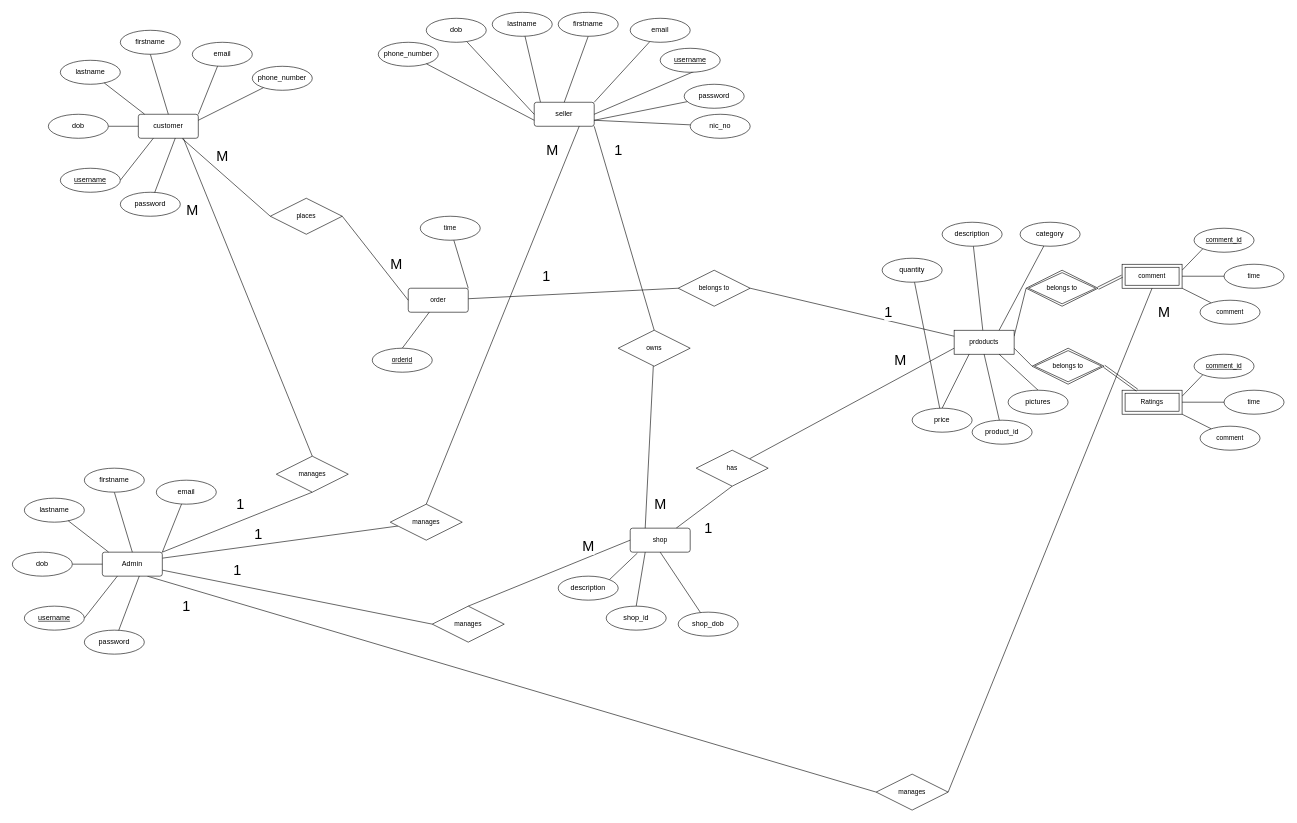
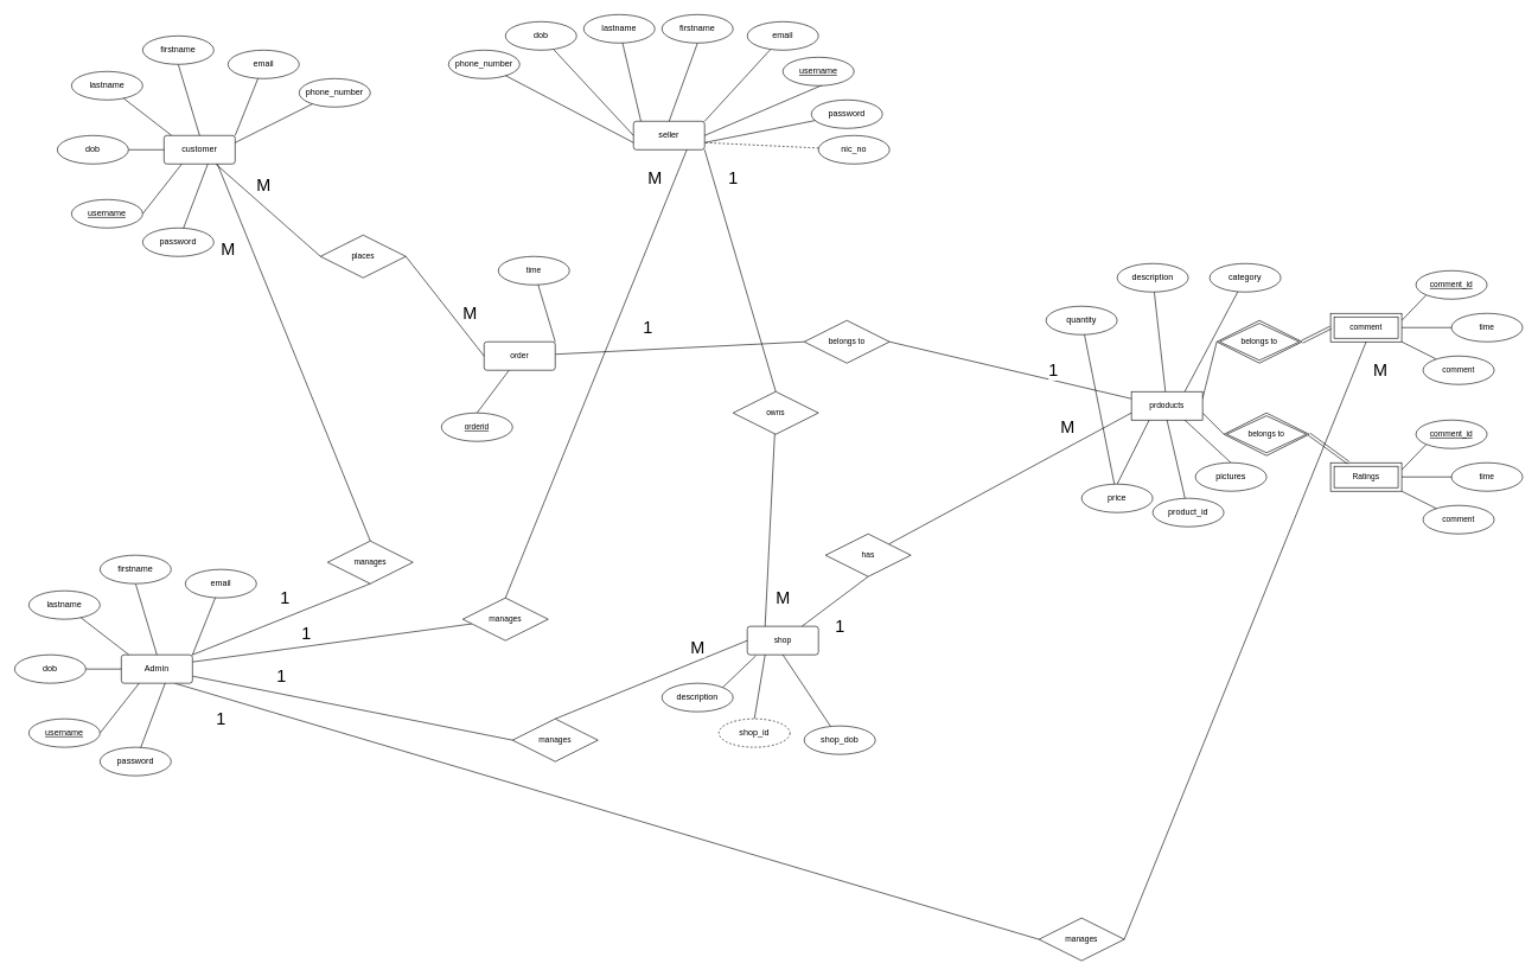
- <mxCell id="48" style="rounded=0;orthogonalLoop=1;jettySize=auto;html=1;entryX=1;entryY=0.75;entryDx=0;entryDy=0;endArrow=none;endFill=0;" parent="1" source="49" target="18" edge="1"><mxGeometry relative="1" as="geometry" /></mxCell>
+ <mxCell id="48" style="rounded=0;orthogonalLoop=1;jettySize=auto;html=1;entryX=1;entryY=0.75;entryDx=0;entryDy=0;endArrow=none;endFill=0;dashed=1;" parent="1" source="49" target="18" edge="1"><mxGeometry relative="1" as="geometry" /></mxCell>
- <mxCell id="90" value="shop_id" style="ellipse;whiteSpace=wrap;html=1;align=center;" parent="1" vertex="1"><mxGeometry x="1010" y="1010" width="100" height="40" as="geometry" /></mxCell>
+ <mxCell id="90" value="shop_id" style="ellipse;whiteSpace=wrap;html=1;align=center;dashed=1;" parent="1" vertex="1"><mxGeometry x="1010" y="1010" width="100" height="40" as="geometry" /></mxCell>
